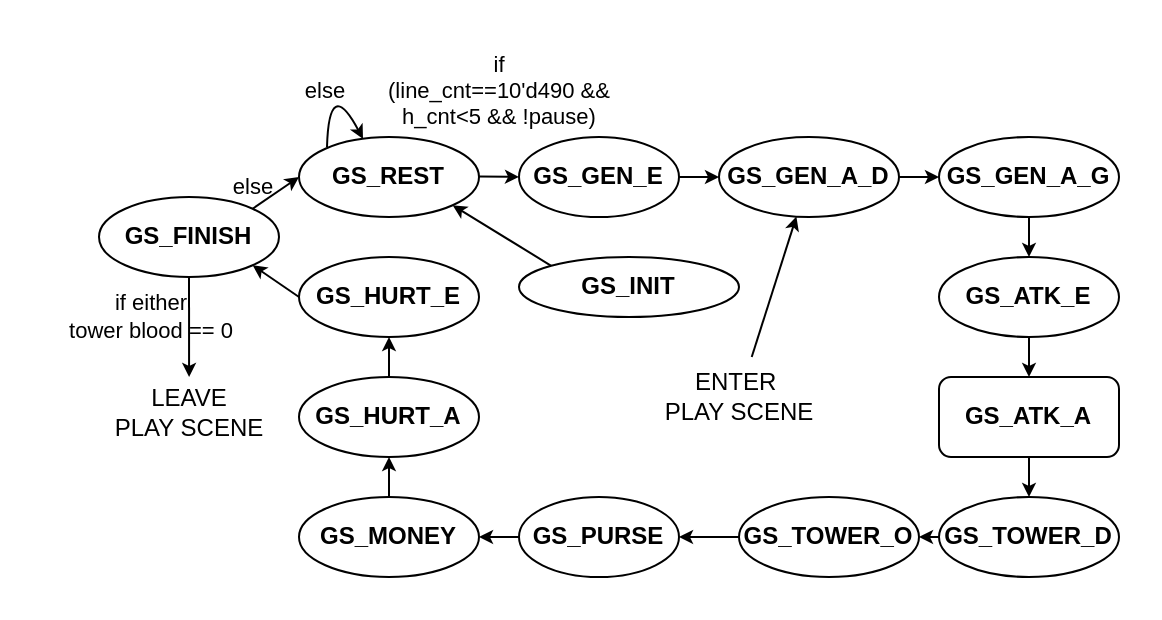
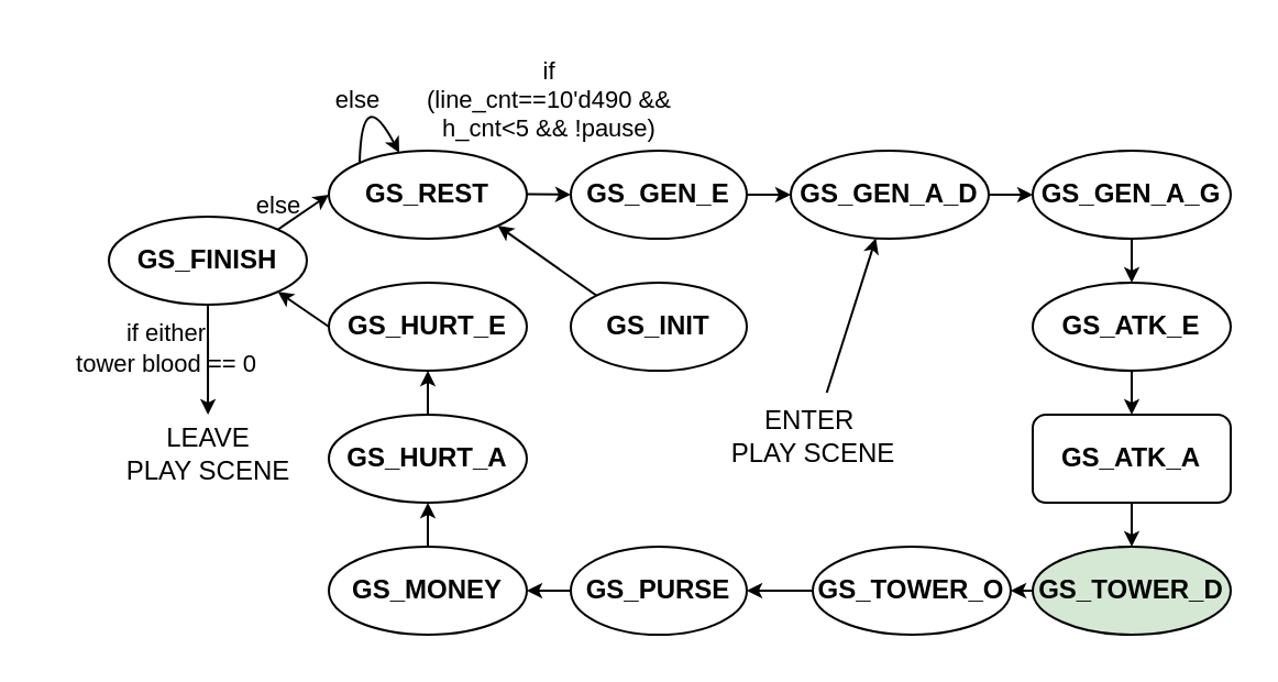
- <mxCell id="3" value="&lt;b&gt;GS_INIT&lt;/b&gt;" style="ellipse;whiteSpace=wrap;html=1;" parent="1" vertex="1"><mxGeometry x="259" y="128" width="110" height="30" as="geometry" /></mxCell>
+ <mxCell id="3" value="&lt;b&gt;GS_INIT&lt;/b&gt;" style="ellipse;whiteSpace=wrap;html=1;" parent="1" vertex="1"><mxGeometry x="259" y="128" width="80" height="40" as="geometry" /></mxCell>
- <mxCell id="16" value="&lt;b&gt;GS_TOWER_D&lt;/b&gt;" style="ellipse;whiteSpace=wrap;html=1;" parent="1" vertex="1"><mxGeometry x="469" y="248" width="90" height="40" as="geometry" /></mxCell>
+ <mxCell id="16" value="&lt;b&gt;GS_TOWER_D&lt;/b&gt;" style="ellipse;whiteSpace=wrap;html=1;fillColor=#d5e8d4;" parent="1" vertex="1"><mxGeometry x="469" y="248" width="90" height="40" as="geometry" /></mxCell>
